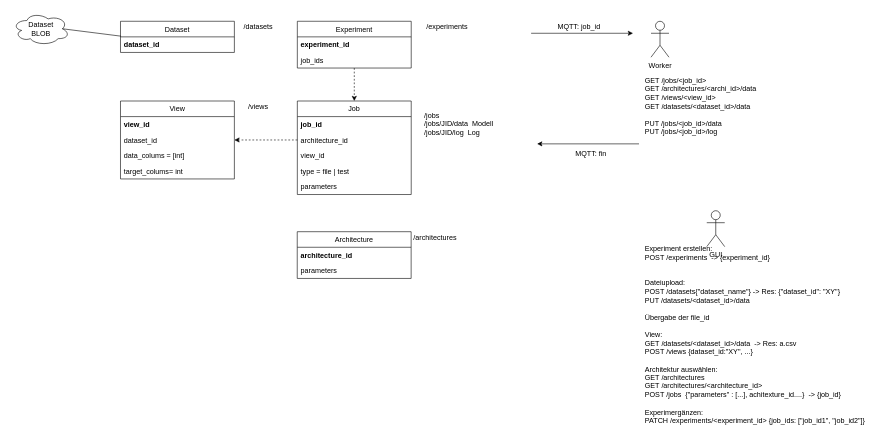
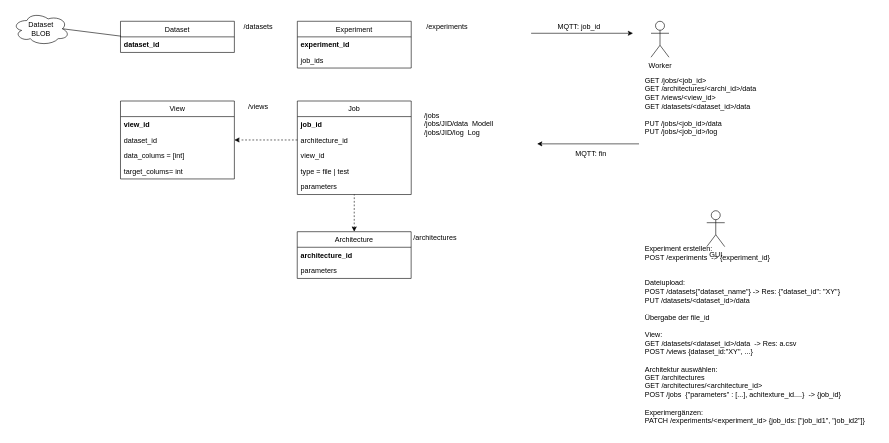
- <mxCell id="15" style="edgeStyle=orthogonalEdgeStyle;rounded=0;orthogonalLoop=1;jettySize=auto;html=1;dashed=1;" parent="1" source="11" target="3" edge="1"><mxGeometry relative="1" as="geometry" /></mxCell>
+ <mxCell id="44" style="edgeStyle=orthogonalEdgeStyle;rounded=0;orthogonalLoop=1;jettySize=auto;html=1;entryX=0.5;entryY=1;entryDx=0;entryDy=0;dashed=1;endArrow=none;endFill=0;startArrow=classic;startFill=1;" edge="1" parent="1" source="32" target="3"><mxGeometry relative="1" as="geometry" /></mxCell>
